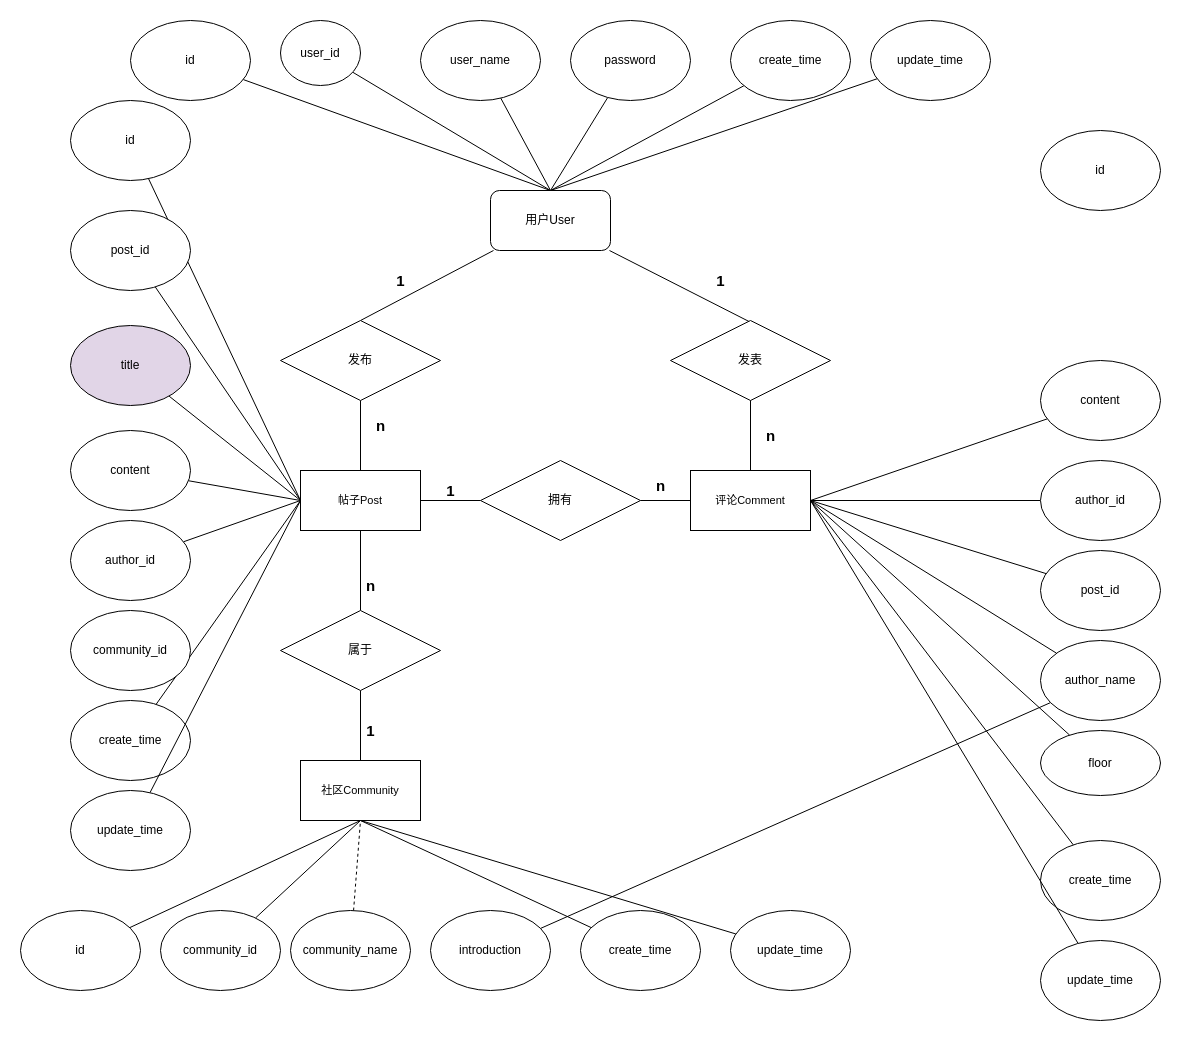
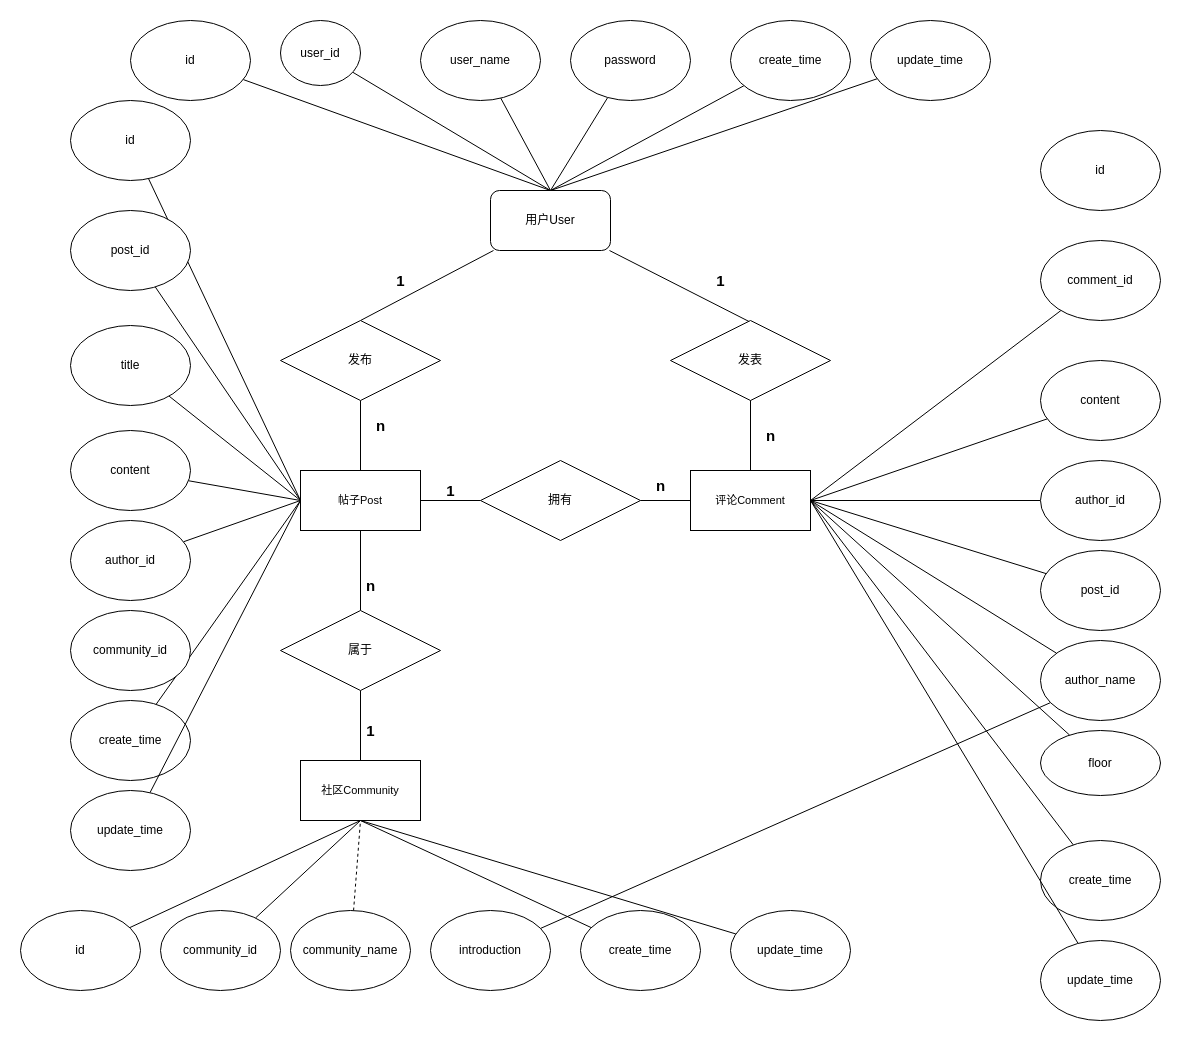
+ <mxCell id="67" value="comment_id" style="ellipse;whiteSpace=wrap;html=1;" vertex="1" parent="1"><mxGeometry x="1040" y="240" width="120" height="80" as="geometry" /></mxCell>
- <mxCell id="43" value="title" style="ellipse;whiteSpace=wrap;html=1;fillColor=#e1d5e7;" vertex="1" parent="1"><mxGeometry x="70" y="325" width="120" height="80" as="geometry" /></mxCell>
+ <mxCell id="43" value="title" style="ellipse;whiteSpace=wrap;html=1;" vertex="1" parent="1"><mxGeometry x="70" y="325" width="120" height="80" as="geometry" /></mxCell>
+ <mxCell id="66" style="edgeStyle=none;rounded=0;orthogonalLoop=1;jettySize=auto;html=1;entryX=1;entryY=0.5;entryDx=0;entryDy=0;endArrow=none;endFill=0;" edge="1" parent="1" source="67" target="24"><mxGeometry relative="1" as="geometry" /></mxCell>
